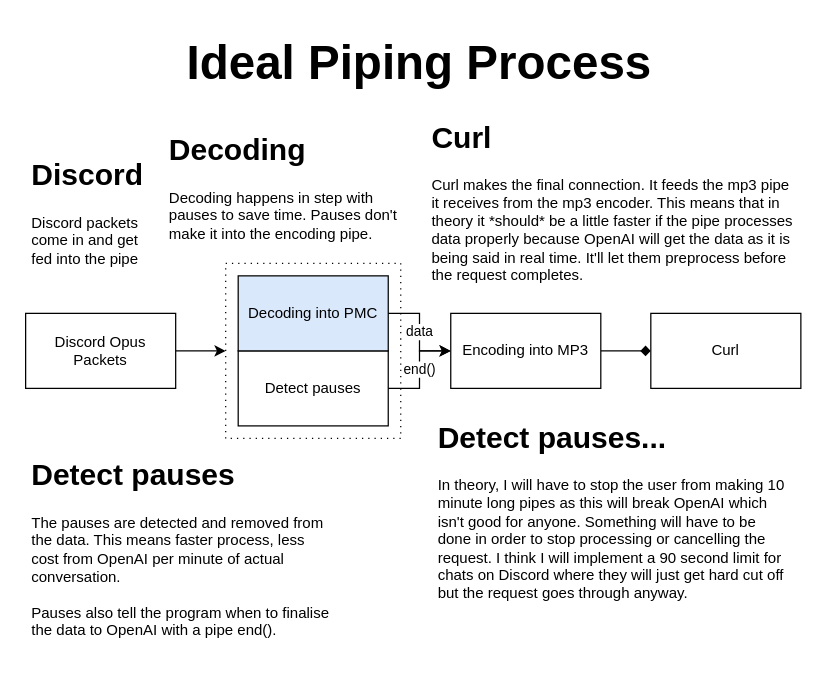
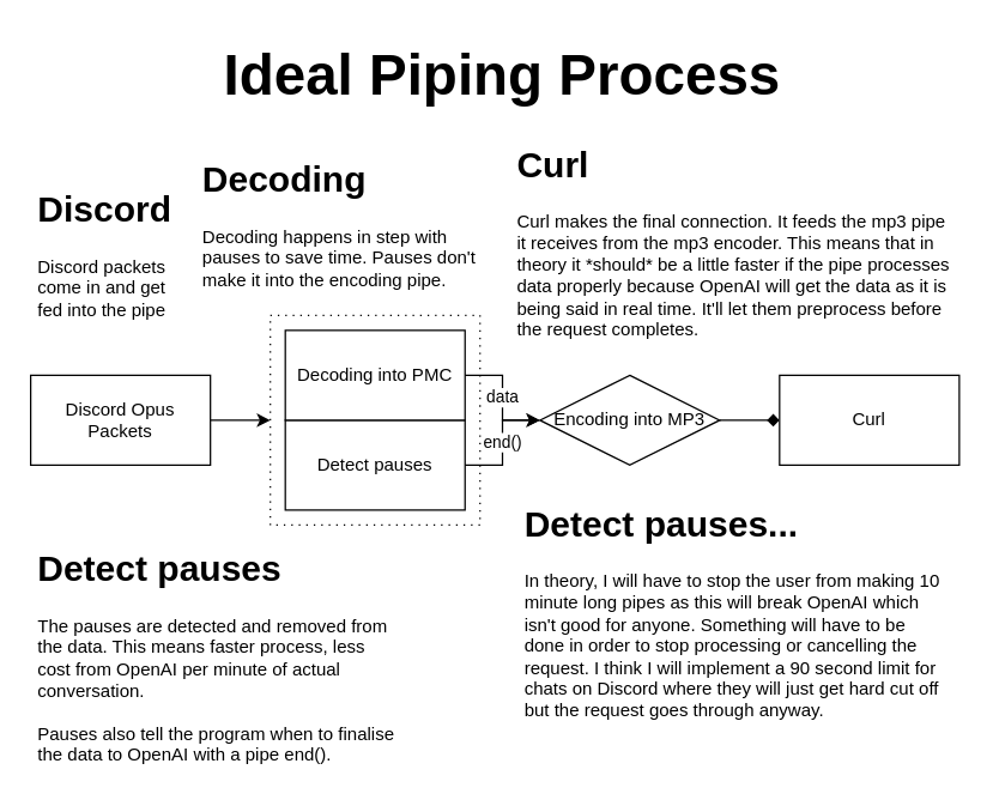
- <mxCell id="14" value="Decoding into PMC" style="rounded=0;whiteSpace=wrap;html=1;fillColor=#dae8fc;" vertex="1" parent="11"><mxGeometry x="10" y="10" width="120" height="60" as="geometry" /></mxCell>
+ <mxCell id="14" value="Decoding into PMC" style="rounded=0;whiteSpace=wrap;html=1;" vertex="1" parent="11"><mxGeometry x="10" y="10" width="120" height="60" as="geometry" /></mxCell>
- <mxCell id="6" value="Encoding into MP3" style="rounded=0;whiteSpace=wrap;html=1;" vertex="1" parent="1"><mxGeometry x="360" y="250" width="120" height="60" as="geometry" /></mxCell>
+ <mxCell id="6" value="Encoding into MP3" style="rhombus;whiteSpace=wrap;html=1;" vertex="1" parent="1"><mxGeometry x="360" y="250" width="120" height="60" as="geometry" /></mxCell>
